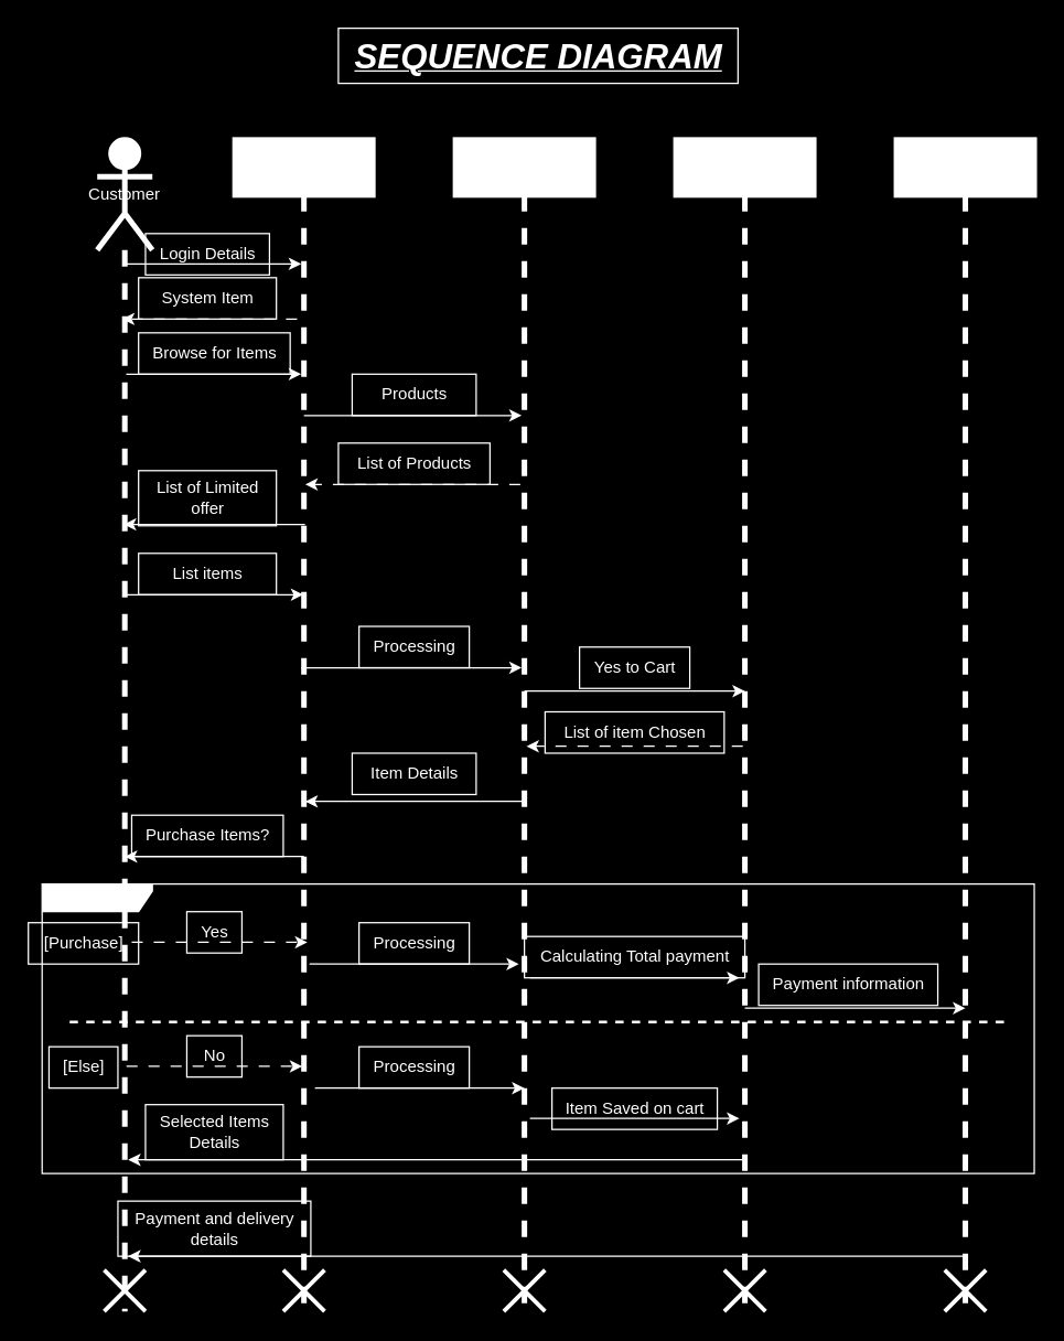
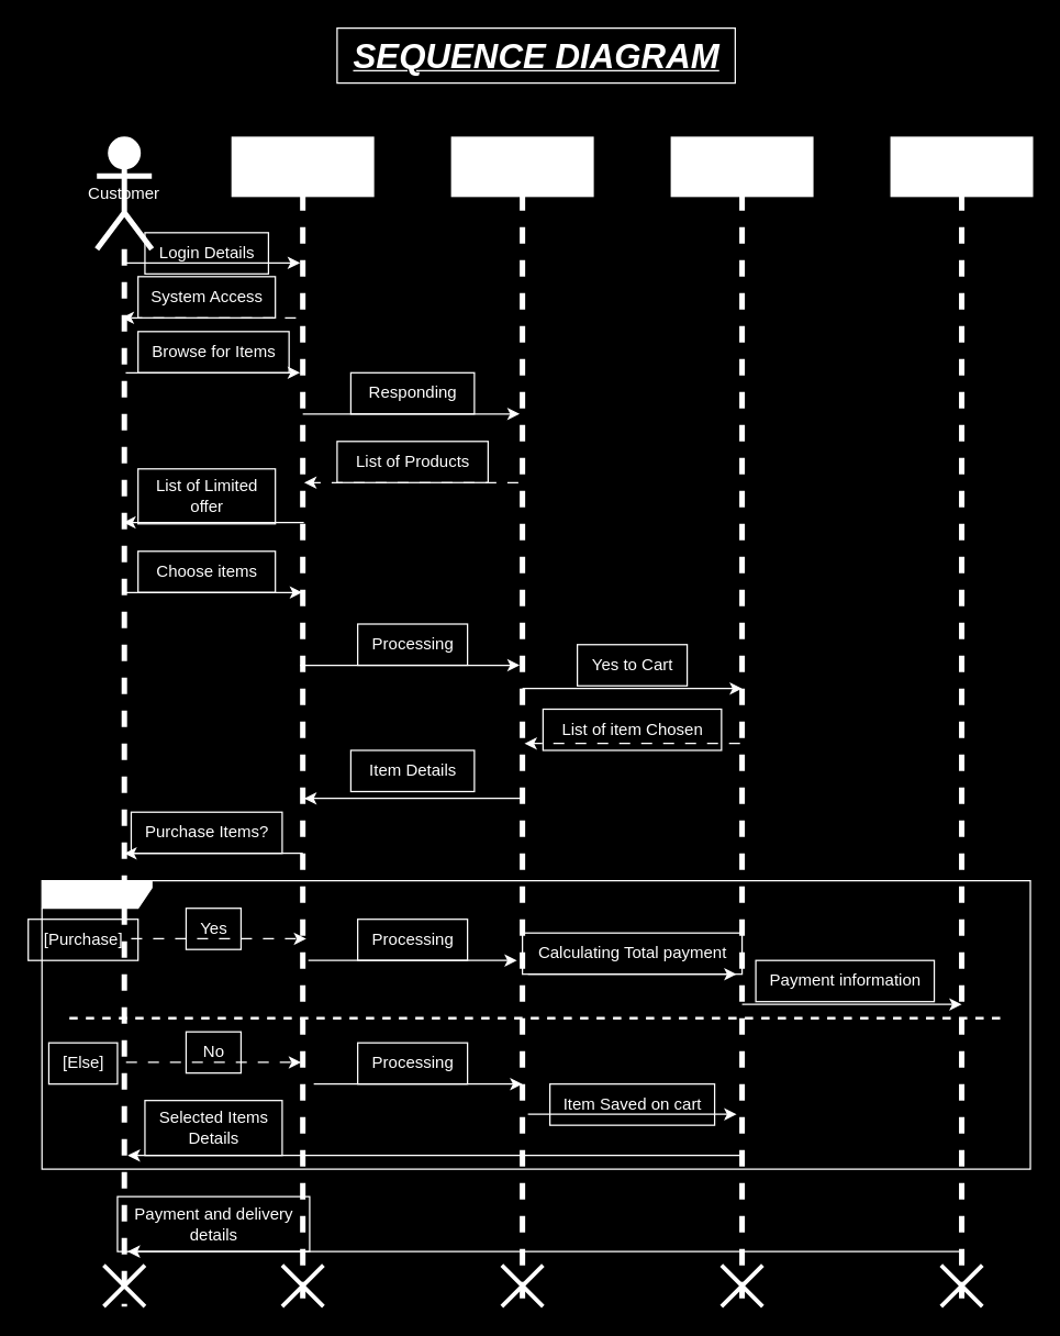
- <mxCell id="16" value="System Item" style="text;html=1;align=center;verticalAlign=middle;resizable=0;points=[];autosize=1;strokeColor=#FFFFFF;fillColor=none;fontColor=#FFFFFF;" parent="1" vertex="1"><mxGeometry x="100" y="201" width="100" height="30" as="geometry" /></mxCell>
+ <mxCell id="16" value="System Access" style="text;html=1;align=center;verticalAlign=middle;resizable=0;points=[];autosize=1;strokeColor=#FFFFFF;fillColor=none;fontColor=#FFFFFF;" parent="1" vertex="1"><mxGeometry x="100" y="201" width="100" height="30" as="geometry" /></mxCell>
- <mxCell id="18" value="Products" style="text;html=1;align=center;verticalAlign=middle;resizable=0;points=[];autosize=1;strokeColor=#FFFFFF;fillColor=none;fontColor=#FFFFFF;" parent="1" vertex="1"><mxGeometry x="255" y="271" width="90" height="30" as="geometry" /></mxCell>
+ <mxCell id="18" value="Responding" style="text;html=1;align=center;verticalAlign=middle;resizable=0;points=[];autosize=1;strokeColor=#FFFFFF;fillColor=none;fontColor=#FFFFFF;" parent="1" vertex="1"><mxGeometry x="255" y="271" width="90" height="30" as="geometry" /></mxCell>
- <mxCell id="33" value="List items" style="text;html=1;align=center;verticalAlign=middle;resizable=0;points=[];autosize=1;strokeColor=#FFFFFF;fillColor=none;fontColor=#FFFFFF;" parent="1" vertex="1"><mxGeometry x="100" y="401" width="100" height="30" as="geometry" /></mxCell>
+ <mxCell id="33" value="Choose items" style="text;html=1;align=center;verticalAlign=middle;resizable=0;points=[];autosize=1;strokeColor=#FFFFFF;fillColor=none;fontColor=#FFFFFF;" parent="1" vertex="1"><mxGeometry x="100" y="401" width="100" height="30" as="geometry" /></mxCell>
